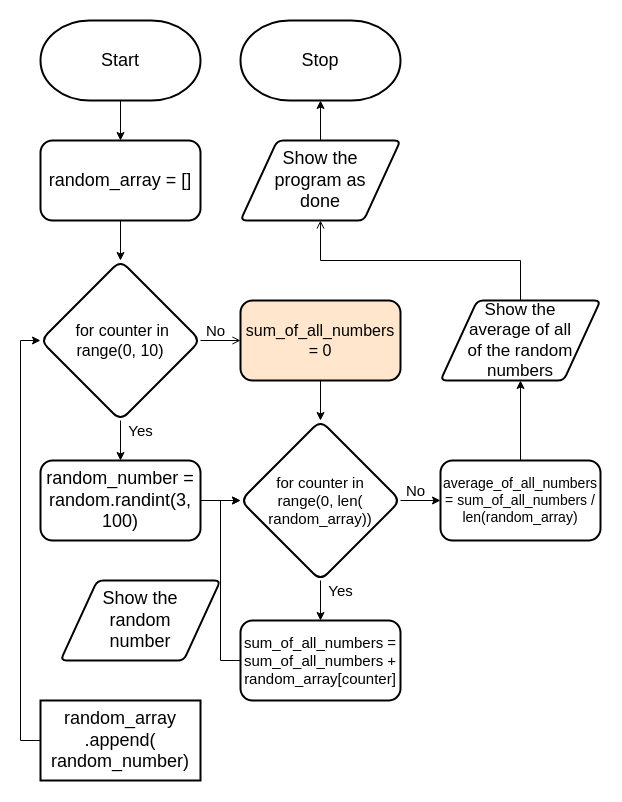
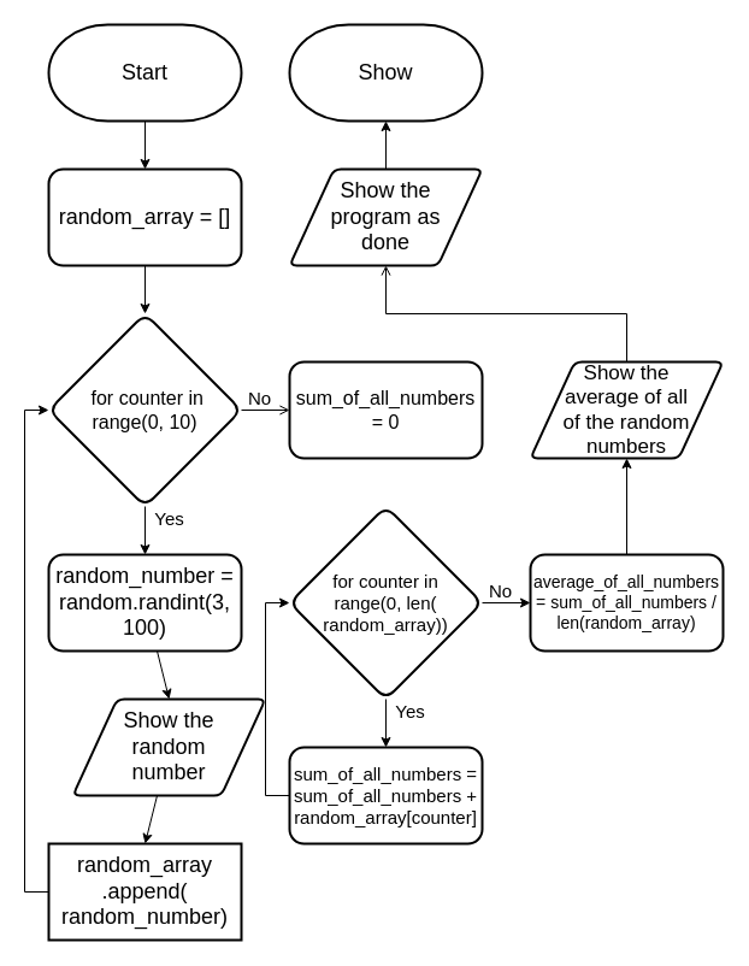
- <mxCell id="3" value="&lt;font style=&quot;font-size: 18px&quot;&gt;Stop&lt;/font&gt;" style="strokeWidth=2;html=1;shape=mxgraph.flowchart.terminator;whiteSpace=wrap;" parent="1" vertex="1"><mxGeometry x="240" width="160" height="80" as="geometry" y="20" /></mxCell>
+ <mxCell id="3" value="&lt;font style=&quot;font-size: 18px&quot;&gt;Show&lt;/font&gt;" style="strokeWidth=2;html=1;shape=mxgraph.flowchart.terminator;whiteSpace=wrap;" parent="1" vertex="1"><mxGeometry x="240" width="160" height="80" as="geometry" y="20" /></mxCell>
- <mxCell id="23" value="sum_of_all_numbers = 0" style="rounded=1;whiteSpace=wrap;html=1;fontSize=16;strokeWidth=2;fillColor=#ffe6cc;" vertex="1" parent="1"><mxGeometry x="240" y="300" width="160" height="80" as="geometry" /></mxCell>
+ <mxCell id="23" value="sum_of_all_numbers = 0" style="rounded=1;whiteSpace=wrap;html=1;fontSize=16;strokeWidth=2;" vertex="1" parent="1"><mxGeometry x="240" y="300" width="160" height="80" as="geometry" /></mxCell>
- <mxCell id="22" style="edgeStyle=orthogonalEdgeStyle;rounded=0;html=1;entryX=0.5;entryY=0;entryDx=0;entryDy=0;fontSize=15;" edge="1" parent="1" source="23" target="26"><mxGeometry relative="1" as="geometry" /></mxCell>
- <mxCell id="16" style="edgeStyle=none;html=1;fontSize=18;" edge="1" parent="1" source="17" target="26"><mxGeometry relative="1" as="geometry" /></mxCell>
+ <mxCell id="16" style="edgeStyle=none;html=1;entryX=0.5;entryY=0;entryDx=0;entryDy=0;fontSize=18;" edge="1" parent="1" source="17" target="19"><mxGeometry relative="1" as="geometry" /></mxCell>
+ <mxCell id="18" style="edgeStyle=none;html=1;entryX=0.5;entryY=0;entryDx=0;entryDy=0;fontSize=18;" edge="1" parent="1" source="19" target="21"><mxGeometry relative="1" as="geometry" /></mxCell>
